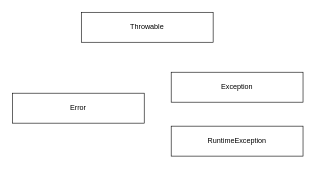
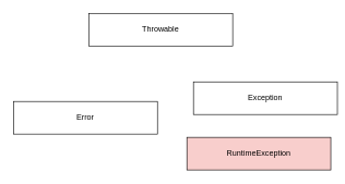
- <mxCell id="4" value="Exception" style="html=1;whiteSpace=wrap;" vertex="1" parent="1"><mxGeometry x="285" y="120" width="220" height="50" as="geometry" /></mxCell>
+ <mxCell id="4" value="Exception" style="html=1;whiteSpace=wrap;" vertex="1" parent="1"><mxGeometry x="295" y="125" width="220" height="50" as="geometry" /></mxCell>
- <mxCell id="3" value="RuntimeException" style="html=1;whiteSpace=wrap;" vertex="1" parent="1"><mxGeometry x="285" y="210" width="220" height="50" as="geometry" /></mxCell>
+ <mxCell id="3" value="RuntimeException" style="html=1;whiteSpace=wrap;fillColor=#f8cecc;" vertex="1" parent="1"><mxGeometry x="285" y="210" width="220" height="50" as="geometry" /></mxCell>
